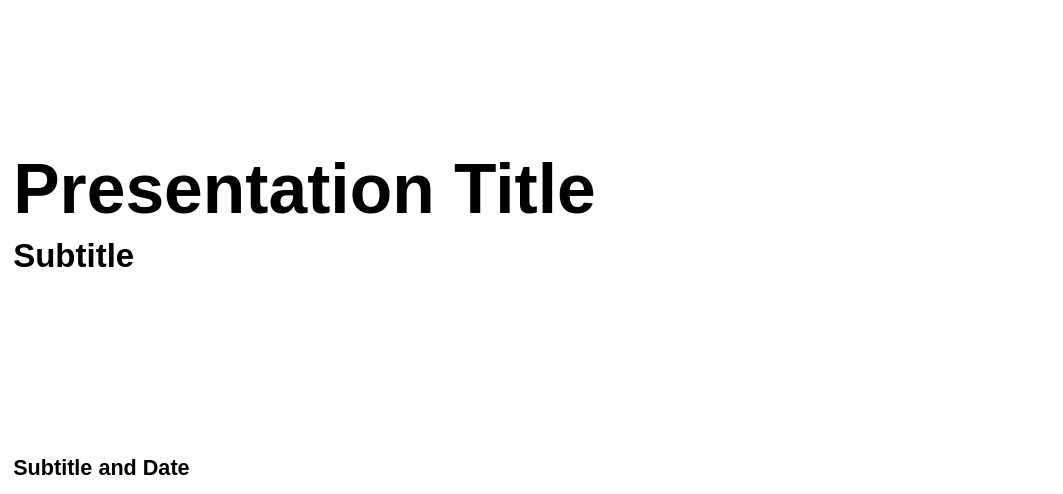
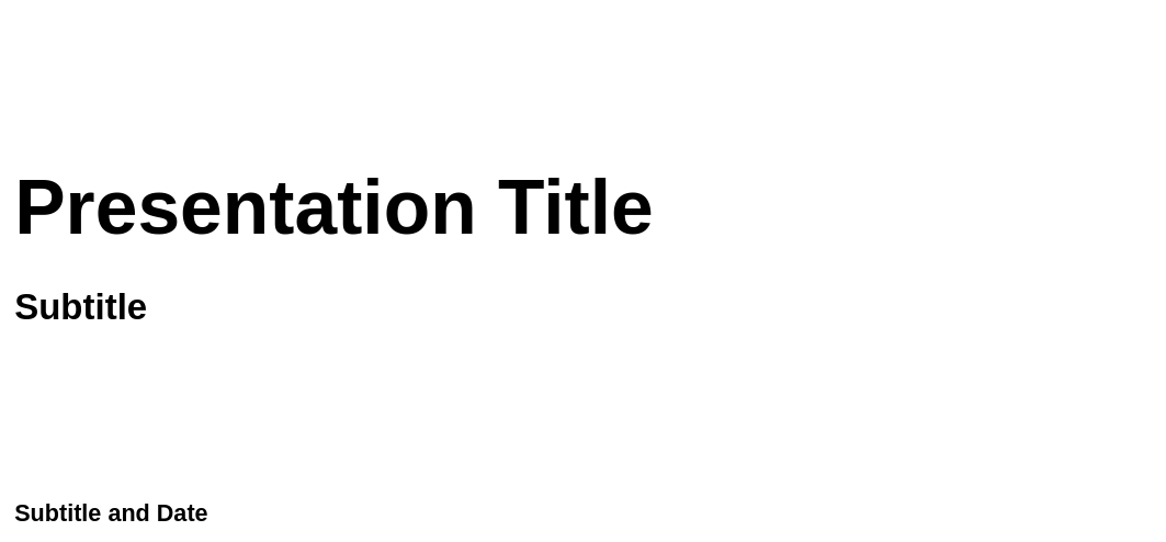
- <mxCell id="3" value="&lt;span style=&quot;font-size: 55px;&quot;&gt;Subtitle&lt;/span&gt;" style="text;strokeColor=none;align=left;fillColor=none;html=1;verticalAlign=top;whiteSpace=wrap;rounded=0;fontStyle=1;movable=0;resizable=0;rotatable=0;" vertex="1" parent="1"><mxGeometry x="20" y="386" width="1730" height="150" as="geometry" /></mxCell>
+ <mxCell id="3" value="&lt;span style=&quot;font-size: 55px;&quot;&gt;Subtitle&lt;/span&gt;" style="text;strokeColor=none;align=left;fillColor=none;html=1;verticalAlign=top;whiteSpace=wrap;rounded=0;fontStyle=1;movable=0;resizable=0;rotatable=0;" vertex="1" parent="1"><mxGeometry x="20" y="426" width="1730" height="150" as="geometry" /></mxCell>
